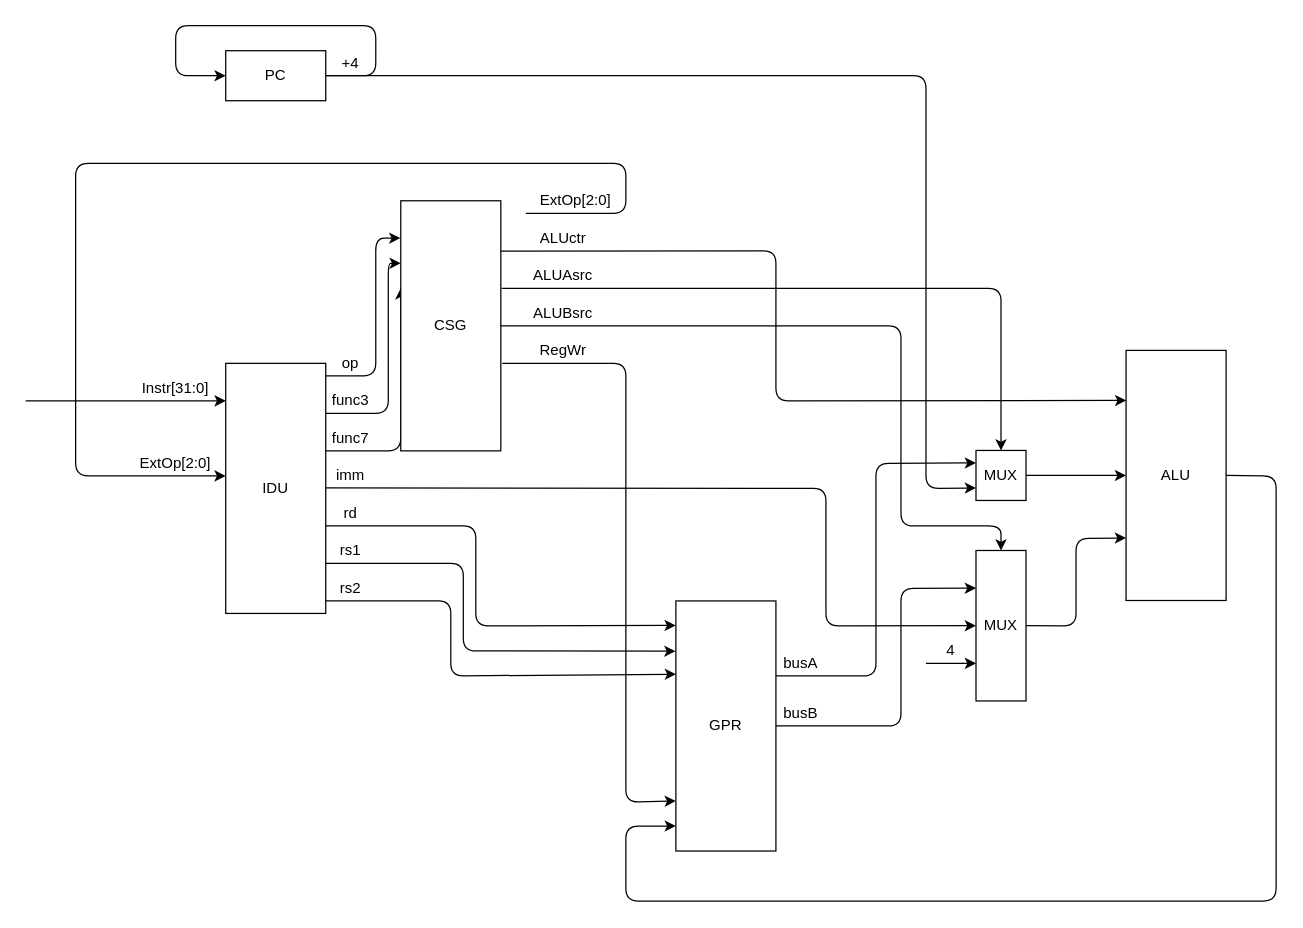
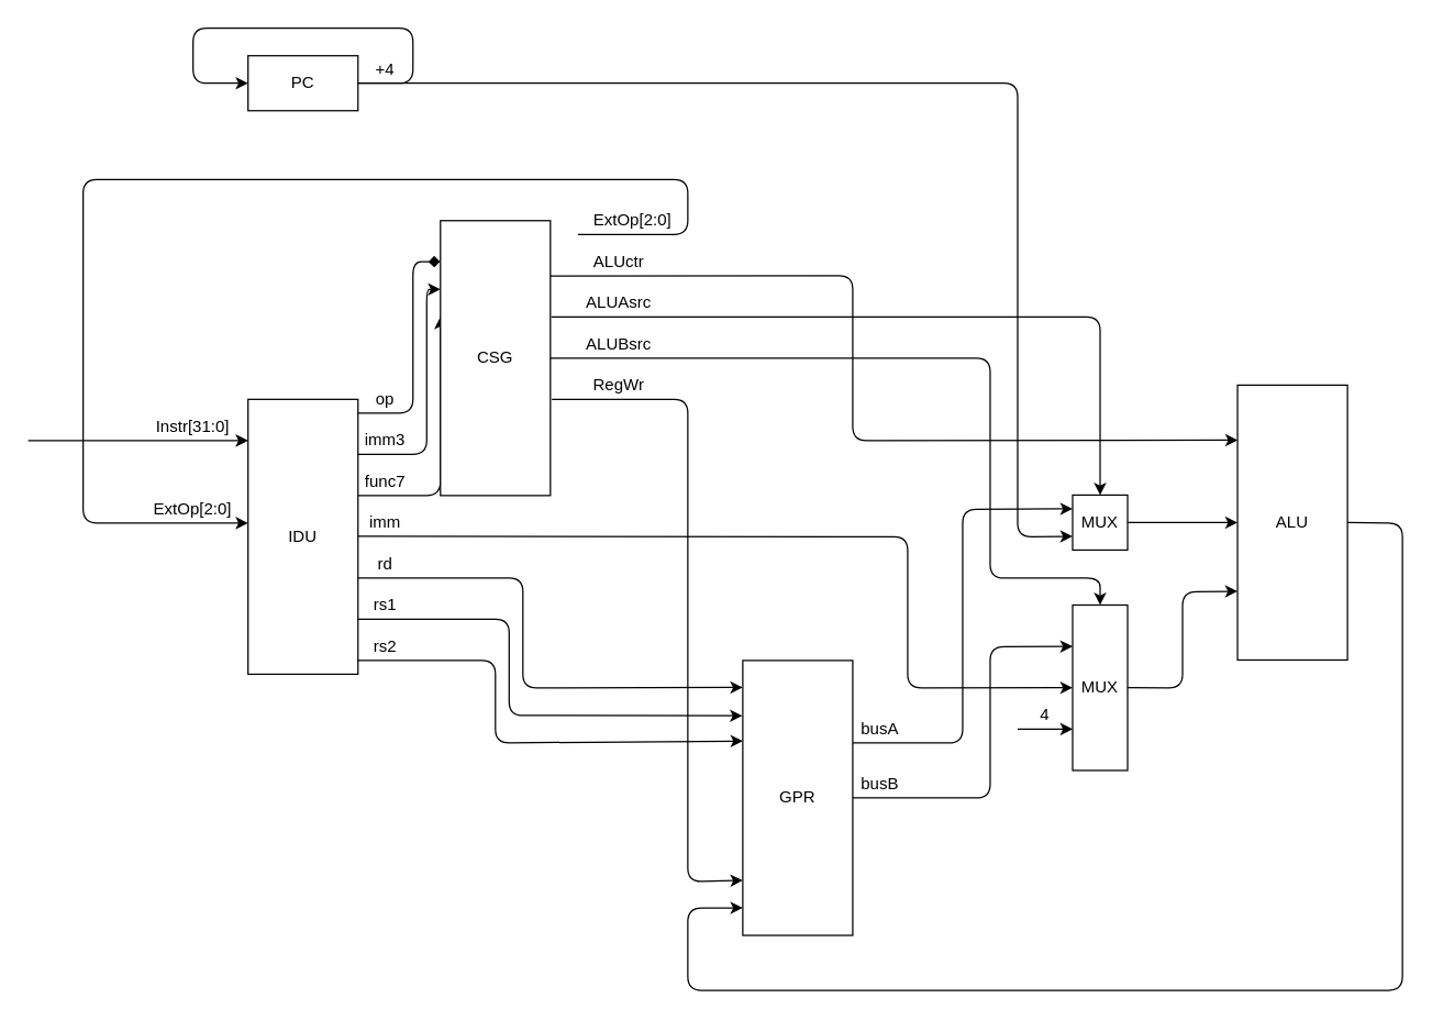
- <mxCell id="7" value="" style="endArrow=classic;html=1;exitX=0;exitY=1;exitDx=0;exitDy=0;entryX=-0.004;entryY=0.149;entryDx=0;entryDy=0;entryPerimeter=0;" parent="1" source="8" edge="1" target="13"><mxGeometry width="50" height="50" relative="1" as="geometry"><mxPoint x="300" y="380" as="sourcePoint" /><mxPoint x="380" y="570" as="targetPoint" /><Array as="points"><mxPoint x="300" y="300" /><mxPoint x="300" y="190" /></Array></mxGeometry></mxCell>
+ <mxCell id="7" value="" style="endArrow=diamond;html=1;exitX=0;exitY=1;exitDx=0;exitDy=0;entryX=-0.004;entryY=0.149;entryDx=0;entryDy=0;entryPerimeter=0;" parent="1" source="8" edge="1" target="13"><mxGeometry width="50" height="50" relative="1" as="geometry"><mxPoint x="300" y="380" as="sourcePoint" /><mxPoint x="380" y="570" as="targetPoint" /><Array as="points"><mxPoint x="300" y="300" /><mxPoint x="300" y="190" /></Array></mxGeometry></mxCell>
- <mxCell id="10" value="func3" style="text;html=1;strokeColor=none;fillColor=none;align=center;verticalAlign=middle;whiteSpace=wrap;rounded=0;" parent="1" vertex="1"><mxGeometry x="260" y="310" width="40" height="20" as="geometry" /></mxCell>
+ <mxCell id="10" value="imm3" style="text;html=1;strokeColor=none;fillColor=none;align=center;verticalAlign=middle;whiteSpace=wrap;rounded=0;" parent="1" vertex="1"><mxGeometry x="260" y="310" width="40" height="20" as="geometry" /></mxCell>
